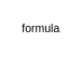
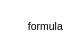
- <mxCell id="2" value="&lt;font style=&quot;font-size: 14px;&quot;&gt;formula&lt;/font&gt;" style="text;html=1;strokeColor=none;fillColor=none;align=center;verticalAlign=middle;whiteSpace=wrap;rounded=0;" vertex="1" parent="1"><mxGeometry x="20" y="20" width="60" height="30" as="geometry" /></mxCell>
+ <mxCell id="2" value="&lt;font style=&quot;font-size: 14px;&quot;&gt;formula&lt;/font&gt;" style="text;html=1;strokeColor=none;fillColor=none;align=center;verticalAlign=middle;whiteSpace=wrap;rounded=0;" vertex="1" parent="1"><mxGeometry x="30" y="20" width="60" height="30" as="geometry" /></mxCell>
